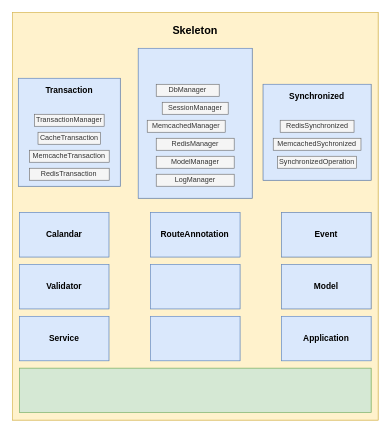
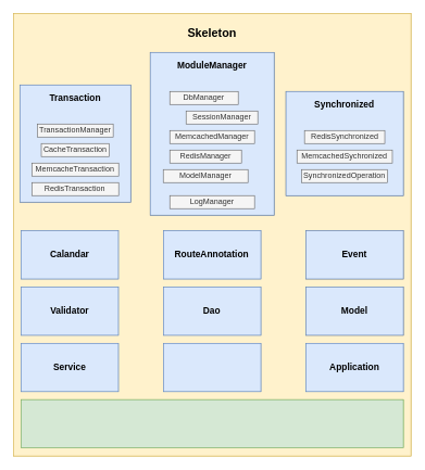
+ <mxCell id="36" value="&lt;span style=&quot;font-size: 14px&quot;&gt;&lt;b&gt;ModuleManager&lt;/b&gt;&lt;/span&gt;" style="text;html=1;strokeColor=none;fillColor=none;align=center;verticalAlign=middle;whiteSpace=wrap;rounded=0;" vertex="1" parent="34"><mxGeometry y="10" width="190" height="20" as="geometry" /></mxCell>
- <mxCell id="37" value="SessionManager" style="text;html=1;align=center;verticalAlign=middle;whiteSpace=wrap;rounded=0;fillColor=#f5f5f5;strokeColor=#666666;fontColor=#333333;" vertex="1" parent="34"><mxGeometry x="40" y="90" width="110" height="20" as="geometry" /></mxCell>
+ <mxCell id="37" value="SessionManager" style="text;html=1;align=center;verticalAlign=middle;whiteSpace=wrap;rounded=0;fillColor=#f5f5f5;strokeColor=#666666;fontColor=#333333;" vertex="1" parent="34"><mxGeometry x="55" y="90" width="110" height="20" as="geometry" /></mxCell>
- <mxCell id="38" value="MemcachedManager" style="text;html=1;align=center;verticalAlign=middle;whiteSpace=wrap;rounded=0;fillColor=#f5f5f5;strokeColor=#666666;fontColor=#333333;" vertex="1" parent="34"><mxGeometry x="15" y="120" width="130" height="20" as="geometry" /></mxCell>
+ <mxCell id="38" value="MemcachedManager" style="text;html=1;align=center;verticalAlign=middle;whiteSpace=wrap;rounded=0;fillColor=#f5f5f5;strokeColor=#666666;fontColor=#333333;" vertex="1" parent="34"><mxGeometry x="30" y="120" width="130" height="20" as="geometry" /></mxCell>
- <mxCell id="40" value="RedisManager" style="text;html=1;align=center;verticalAlign=middle;whiteSpace=wrap;rounded=0;fillColor=#f5f5f5;strokeColor=#666666;fontColor=#333333;" vertex="1" parent="34"><mxGeometry x="30" y="150" width="130" height="20" as="geometry" /></mxCell>
+ <mxCell id="40" value="RedisManager" style="text;html=1;align=center;verticalAlign=middle;whiteSpace=wrap;rounded=0;fillColor=#f5f5f5;strokeColor=#666666;fontColor=#333333;" vertex="1" parent="34"><mxGeometry x="30" y="150" width="110" height="20" as="geometry" /></mxCell>
- <mxCell id="41" value="ModelManager" style="text;html=1;align=center;verticalAlign=middle;whiteSpace=wrap;rounded=0;fillColor=#f5f5f5;strokeColor=#666666;fontColor=#333333;" vertex="1" parent="34"><mxGeometry x="30" y="180" width="130" height="20" as="geometry" /></mxCell>
+ <mxCell id="41" value="ModelManager" style="text;html=1;align=center;verticalAlign=middle;whiteSpace=wrap;rounded=0;fillColor=#f5f5f5;strokeColor=#666666;fontColor=#333333;" vertex="1" parent="34"><mxGeometry x="20" y="180" width="130" height="20" as="geometry" /></mxCell>
- <mxCell id="42" value="LogManager" style="text;html=1;align=center;verticalAlign=middle;whiteSpace=wrap;rounded=0;fillColor=#f5f5f5;strokeColor=#666666;fontColor=#333333;" vertex="1" parent="34"><mxGeometry x="30" y="210" width="130" height="20" as="geometry" /></mxCell>
+ <mxCell id="42" value="LogManager" style="text;html=1;align=center;verticalAlign=middle;whiteSpace=wrap;rounded=0;fillColor=#f5f5f5;strokeColor=#666666;fontColor=#333333;" vertex="1" parent="34"><mxGeometry x="30" y="220" width="130" height="20" as="geometry" /></mxCell>
+ <mxCell id="21" value="&lt;font style=&quot;font-size: 14px&quot;&gt;&lt;b&gt;Dao&lt;/b&gt;&lt;/font&gt;" style="text;html=1;strokeColor=none;fillColor=none;align=center;verticalAlign=middle;whiteSpace=wrap;rounded=0;" vertex="1" parent="19"><mxGeometry y="24.727" width="149.388" height="24.727" as="geometry" /></mxCell>
